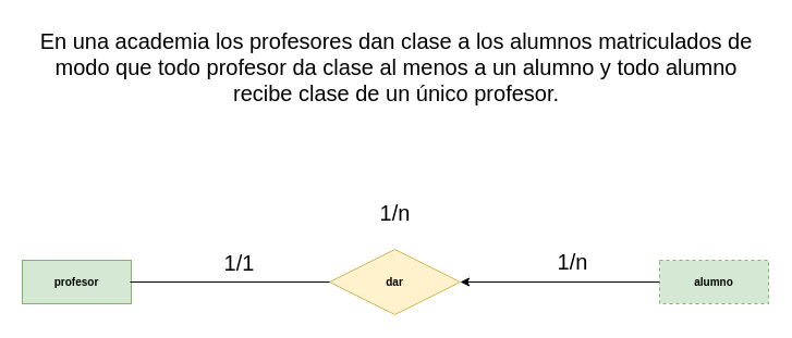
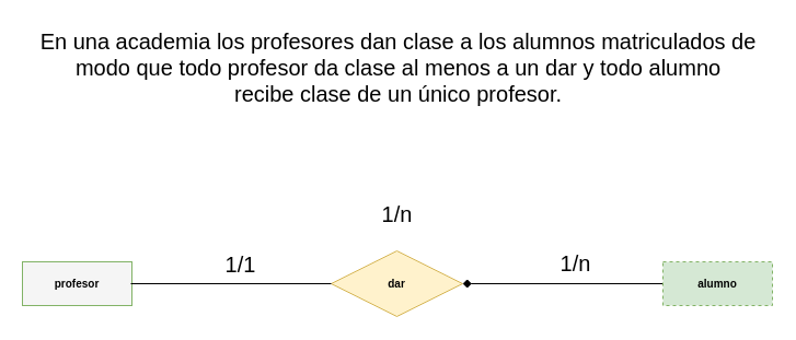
- <mxCell id="7" value="En una academia los profesores dan clase a los alumnos matriculados de &lt;br/&gt;modo que todo profesor da clase al menos a un alumno y todo alumno &lt;br/&gt;recibe clase de un único profesor." style="text;html=1;align=center;verticalAlign=middle;resizable=0;points=[];autosize=1;strokeColor=none;fillColor=none;fontSize=20;" parent="1" vertex="1"><mxGeometry x="25" y="20" width="675" height="81" as="geometry" /></mxCell>
+ <mxCell id="7" value="En una academia los profesores dan clase a los alumnos matriculados de &lt;br/&gt;modo que todo profesor da clase al menos a un dar y todo alumno &lt;br/&gt;recibe clase de un único profesor." style="text;html=1;align=center;verticalAlign=middle;resizable=0;points=[];autosize=1;strokeColor=none;fillColor=none;fontSize=20;" parent="1" vertex="1"><mxGeometry x="25" y="20" width="675" height="81" as="geometry" /></mxCell>
- <mxCell id="2" value="profesor" style="whiteSpace=wrap;html=1;align=center;fontSize=10;glass=0;rounded=0;shadow=0;sketch=0;fillColor=#d5e8d4;strokeColor=#82b366;fontStyle=1" parent="1" vertex="1"><mxGeometry x="20" y="239" width="100" height="40" as="geometry" /></mxCell>
+ <mxCell id="2" value="profesor" style="whiteSpace=wrap;html=1;align=center;fontSize=10;glass=0;rounded=0;shadow=0;sketch=0;fillColor=#f5f5f5;strokeColor=#82b366;fontStyle=1;" parent="1" vertex="1"><mxGeometry x="20" y="239" width="100" height="40" as="geometry" /></mxCell>
- <mxCell id="3" style="edgeStyle=orthogonalEdgeStyle;rounded=0;orthogonalLoop=1;jettySize=auto;html=1;exitX=0;exitY=0.5;exitDx=0;exitDy=0;" parent="1" source="5" target="6" edge="1"><mxGeometry relative="1" as="geometry" /></mxCell>
+ <mxCell id="3" style="edgeStyle=orthogonalEdgeStyle;rounded=0;orthogonalLoop=1;jettySize=auto;html=1;exitX=0;exitY=0.5;exitDx=0;exitDy=0;endArrow=diamond;" parent="1" source="5" target="6" edge="1"><mxGeometry relative="1" as="geometry" /></mxCell>
